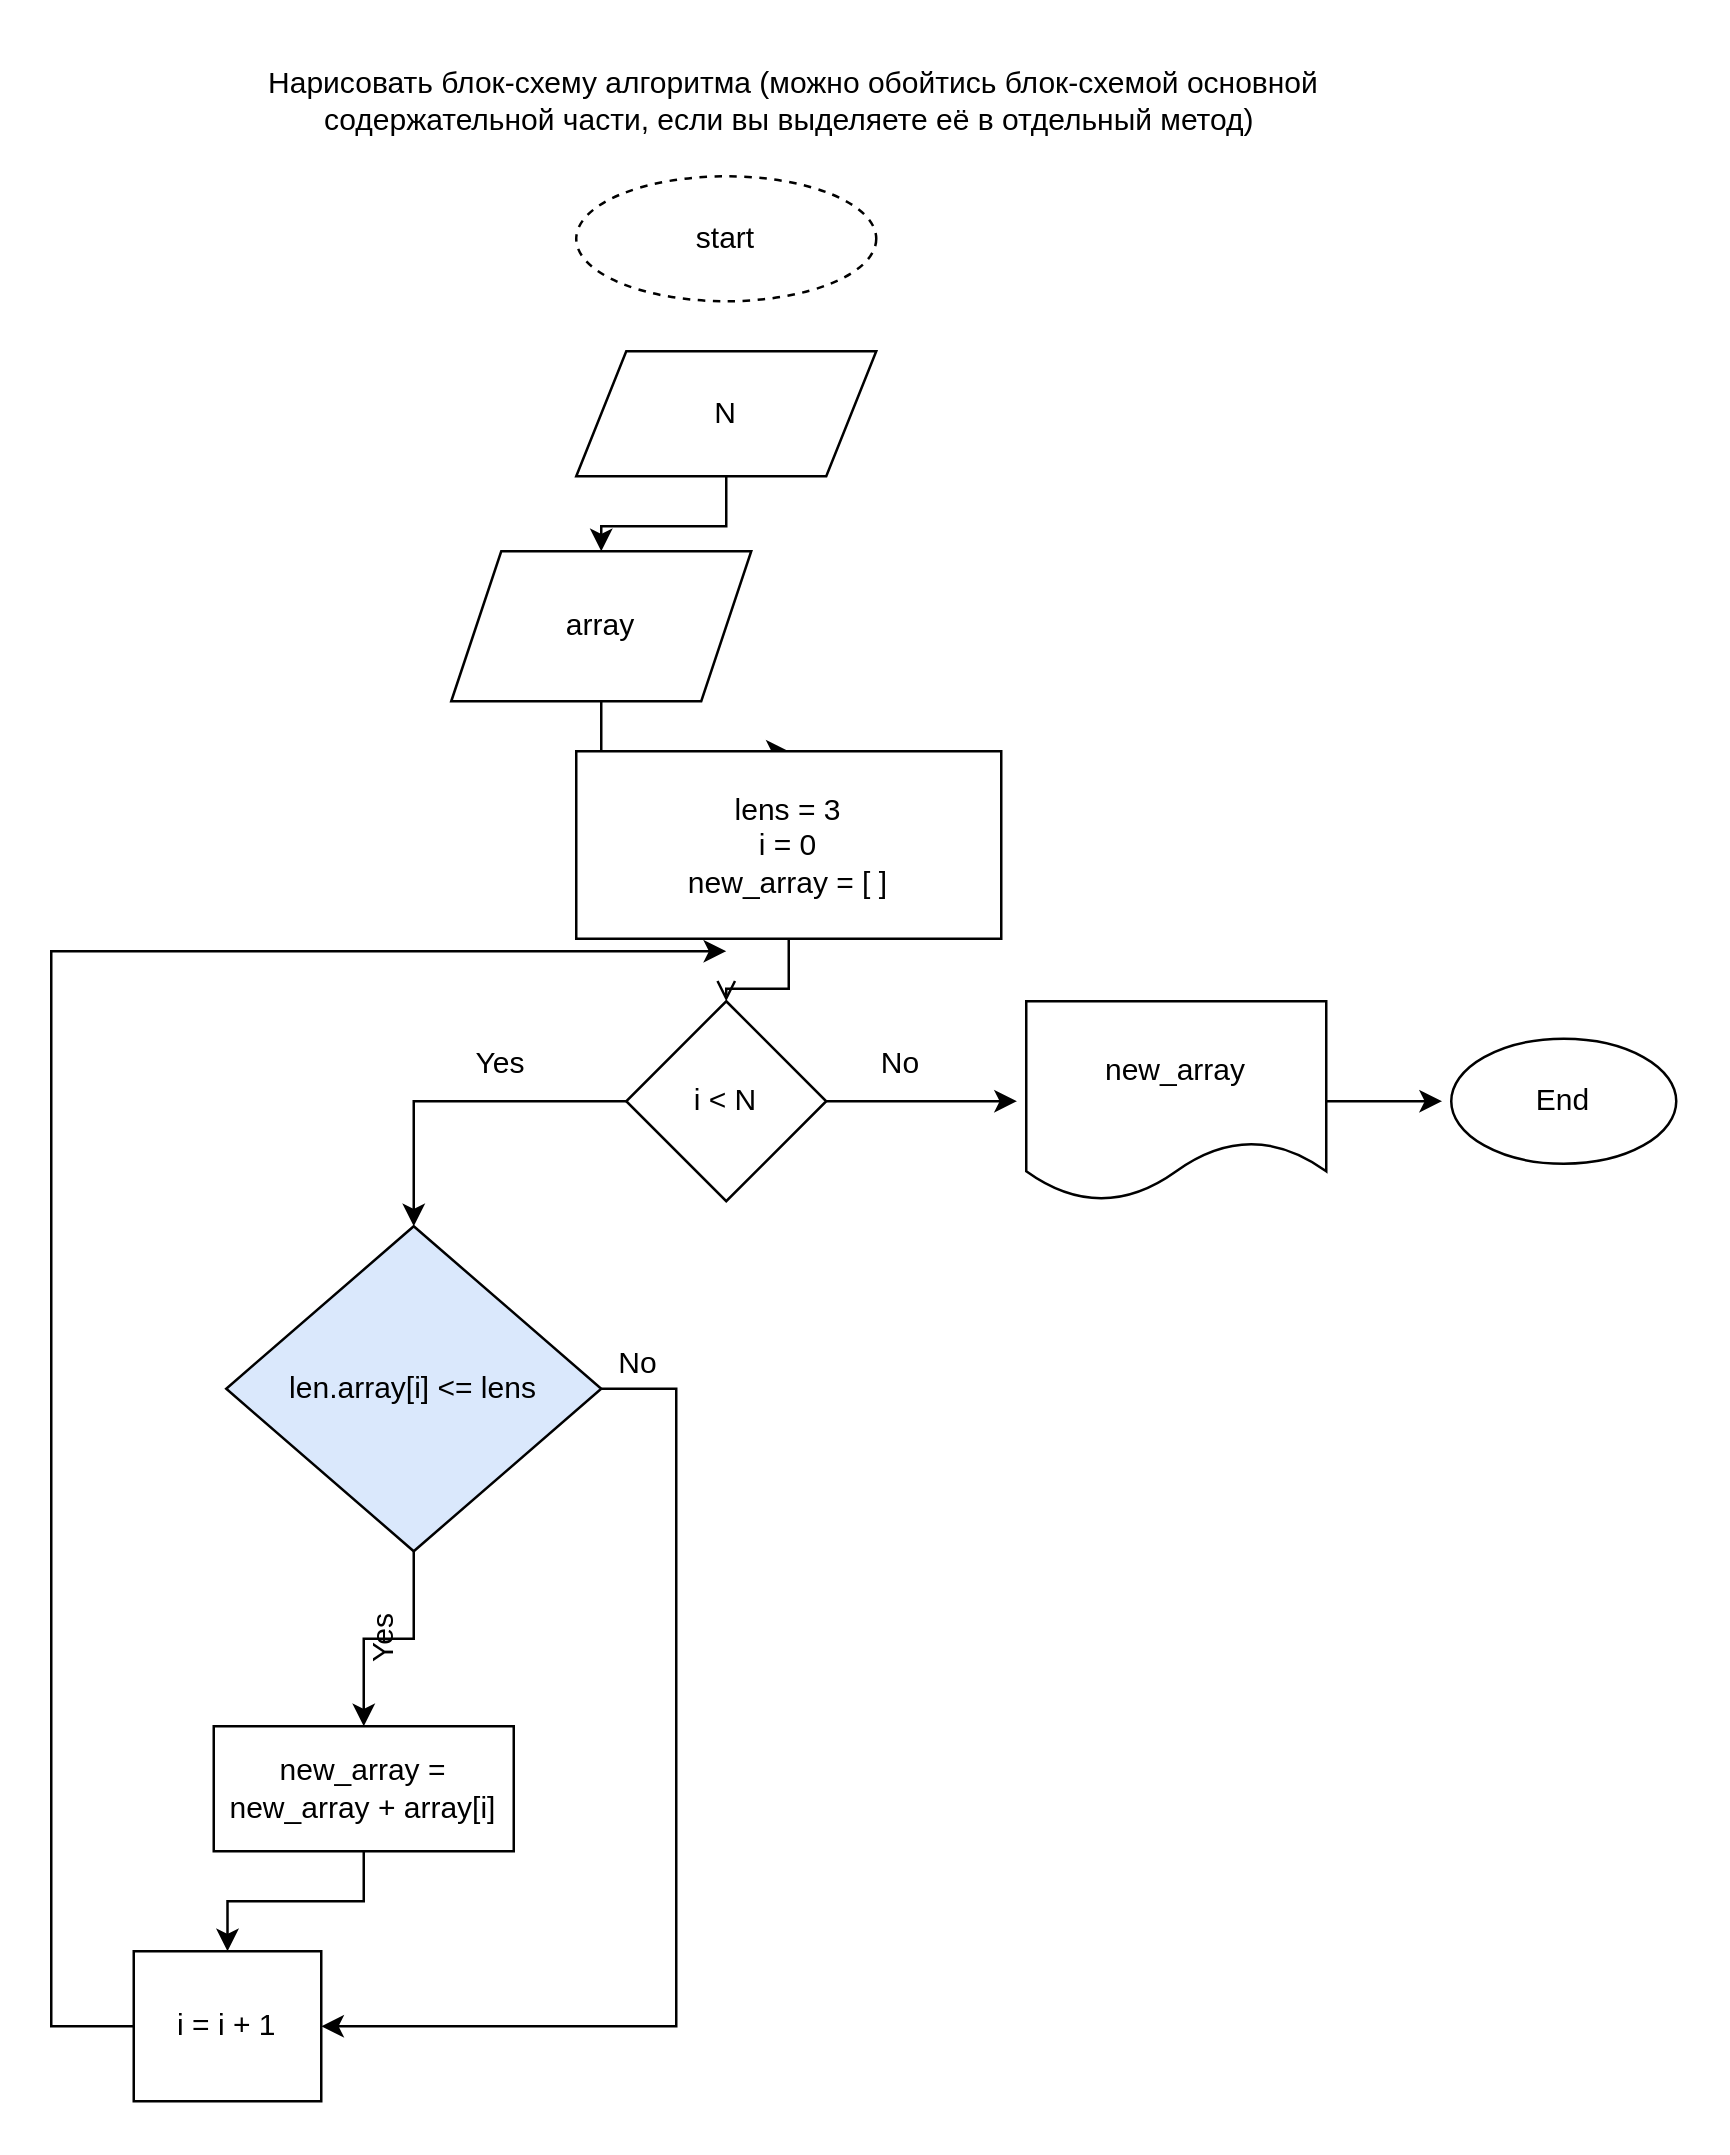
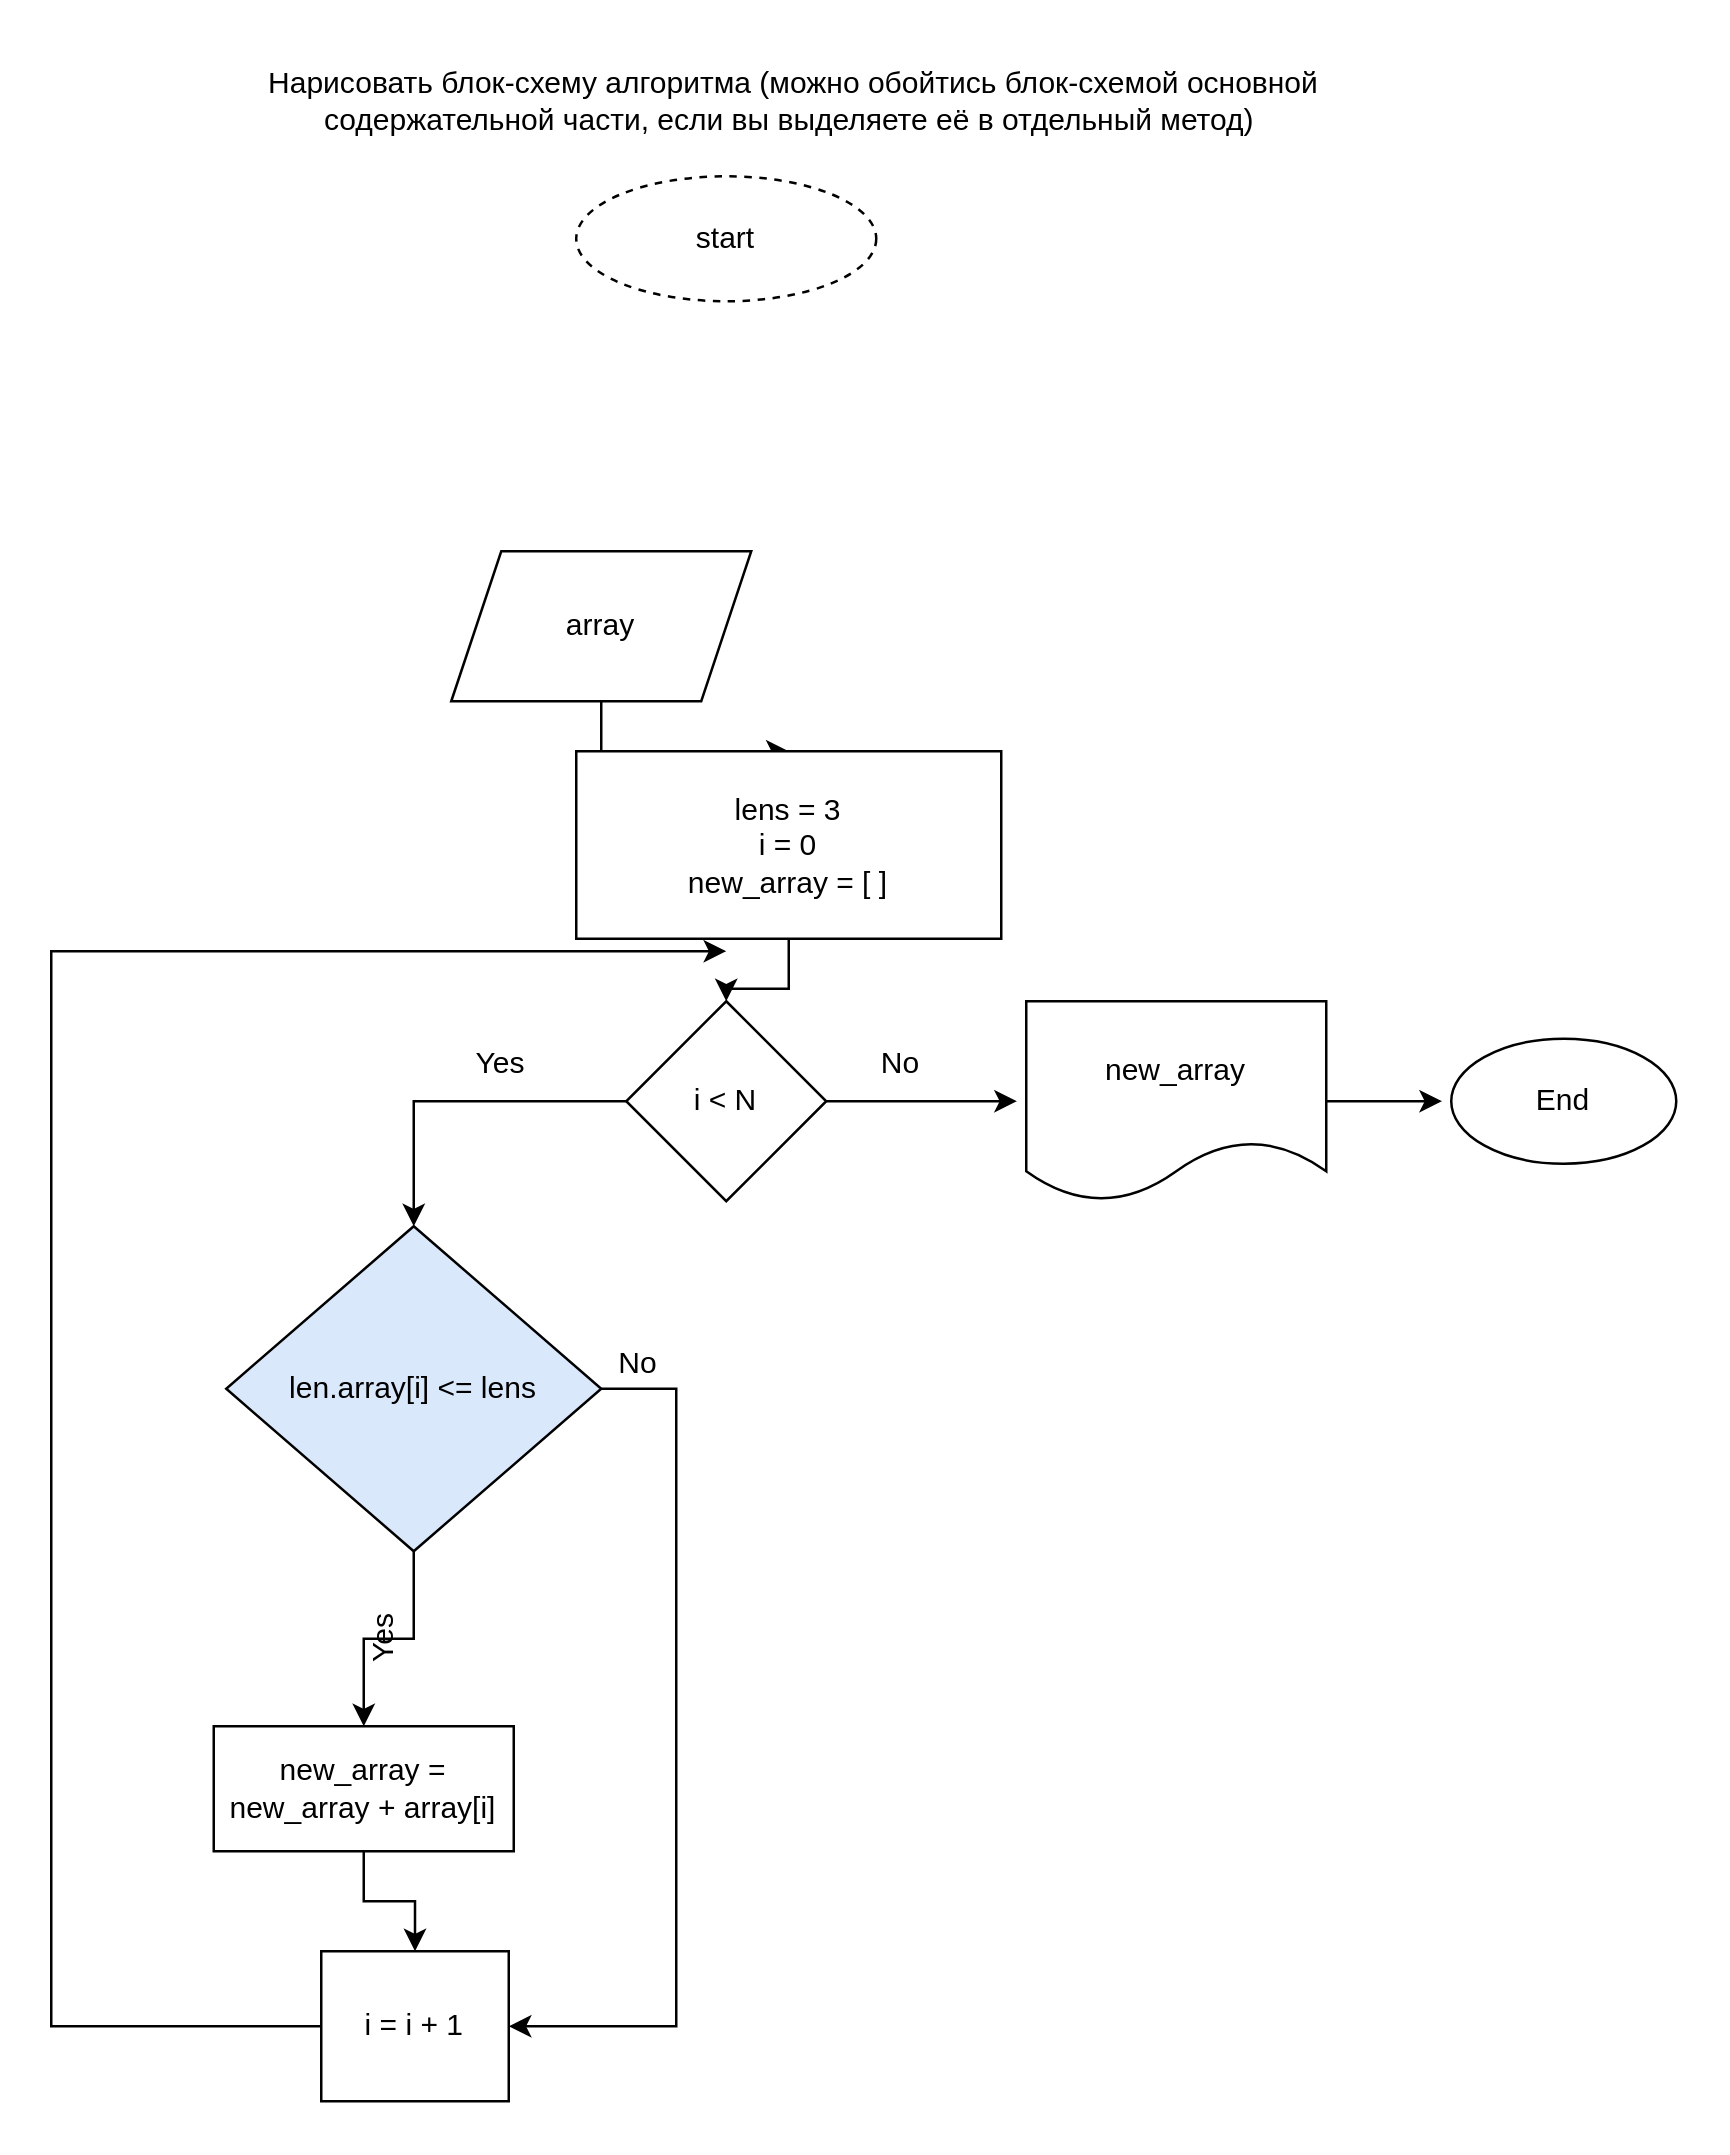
- <mxCell id="5" value="N" style="shape=parallelogram;perimeter=parallelogramPerimeter;whiteSpace=wrap;html=1;fixedSize=1;" parent="1" vertex="1"><mxGeometry x="230" y="140" width="120" height="50" as="geometry" /></mxCell>
- <mxCell id="4" style="edgeStyle=orthogonalEdgeStyle;rounded=0;orthogonalLoop=1;jettySize=auto;html=1;" parent="1" source="5" target="7" edge="1"><mxGeometry relative="1" as="geometry" /></mxCell>
- <mxCell id="8" style="edgeStyle=orthogonalEdgeStyle;rounded=0;orthogonalLoop=1;jettySize=auto;html=1;entryX=0.5;entryY=0;entryDx=0;entryDy=0;endArrow=open;" parent="1" source="9" target="12" edge="1"><mxGeometry relative="1" as="geometry" /></mxCell>
+ <mxCell id="8" style="edgeStyle=orthogonalEdgeStyle;rounded=0;orthogonalLoop=1;jettySize=auto;html=1;entryX=0.5;entryY=0;entryDx=0;entryDy=0;" parent="1" source="9" target="12" edge="1"><mxGeometry relative="1" as="geometry" /></mxCell>
- <mxCell id="22" value="i = i + 1" style="rounded=0;whiteSpace=wrap;html=1;" parent="1" vertex="1"><mxGeometry x="53" y="780" width="75" height="60" as="geometry" /></mxCell>
+ <mxCell id="22" value="i = i + 1" style="rounded=0;whiteSpace=wrap;html=1;" parent="1" vertex="1"><mxGeometry x="128" y="780" width="75" height="60" as="geometry" /></mxCell>
